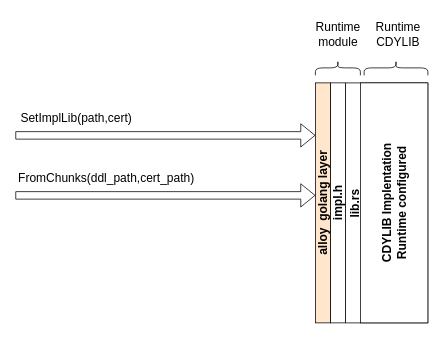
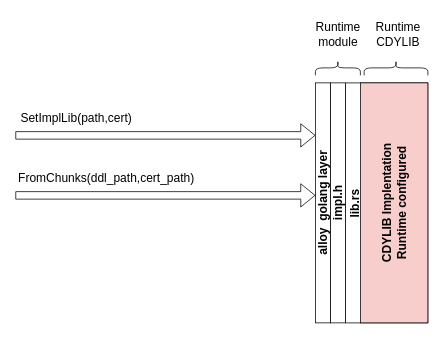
- <mxCell id="5" value="alloy&amp;nbsp; golang layer" style="rounded=0;whiteSpace=wrap;html=1;fontSize=16;horizontal=0;fontStyle=1;fillColor=#ffe6cc;" vertex="1" parent="1"><mxGeometry x="420" y="110" width="20" height="320" as="geometry" /></mxCell>
+ <mxCell id="5" value="alloy&amp;nbsp; golang layer" style="rounded=0;whiteSpace=wrap;html=1;fontSize=16;horizontal=0;fontStyle=1" vertex="1" parent="1"><mxGeometry x="420" y="110" width="20" height="320" as="geometry" /></mxCell>
- <mxCell id="3" value="CDYLIB Implentation&lt;br&gt;Runtime configured" style="rounded=0;whiteSpace=wrap;html=1;fontSize=16;horizontal=0;fontStyle=1" vertex="1" parent="2"><mxGeometry x="20" width="90" height="320" as="geometry" /></mxCell>
+ <mxCell id="3" value="CDYLIB Implentation&lt;br&gt;Runtime configured" style="rounded=0;whiteSpace=wrap;html=1;fontSize=16;horizontal=0;fontStyle=1;fillColor=#f8cecc;" vertex="1" parent="2"><mxGeometry x="20" width="90" height="320" as="geometry" /></mxCell>
